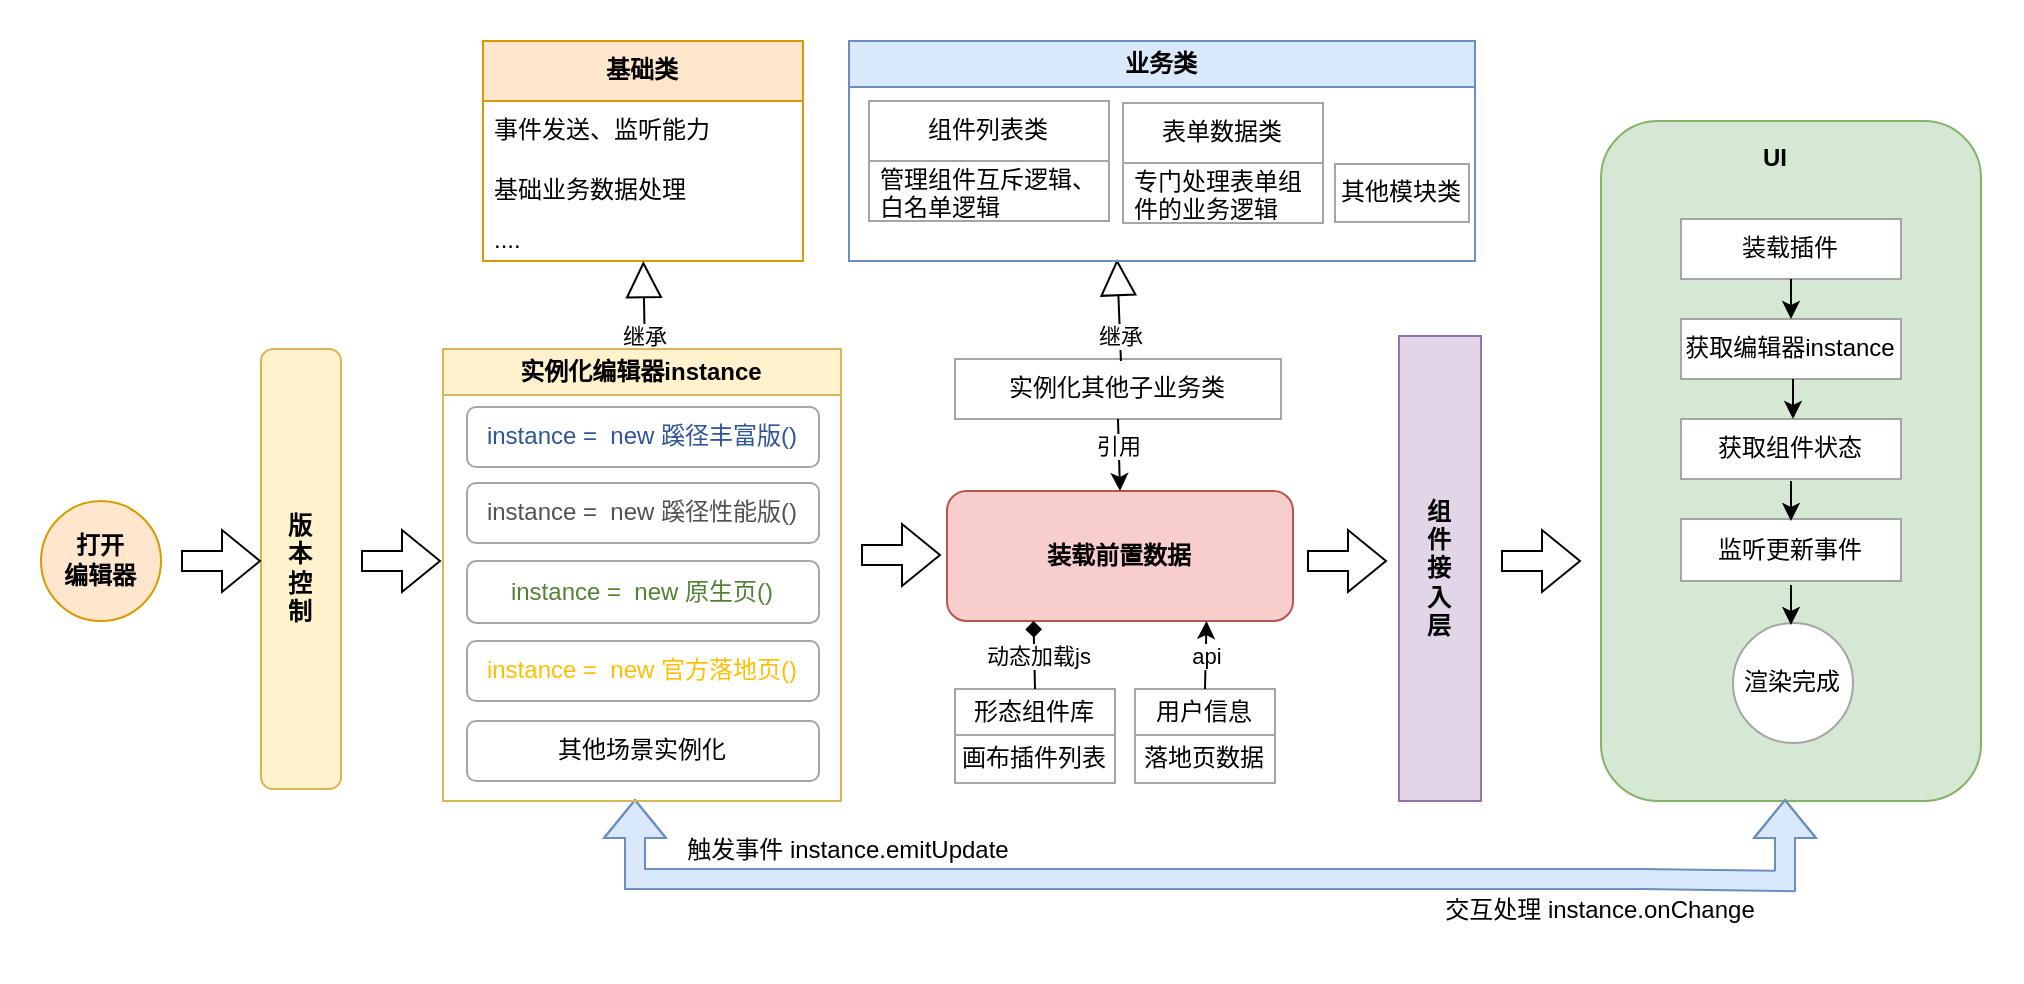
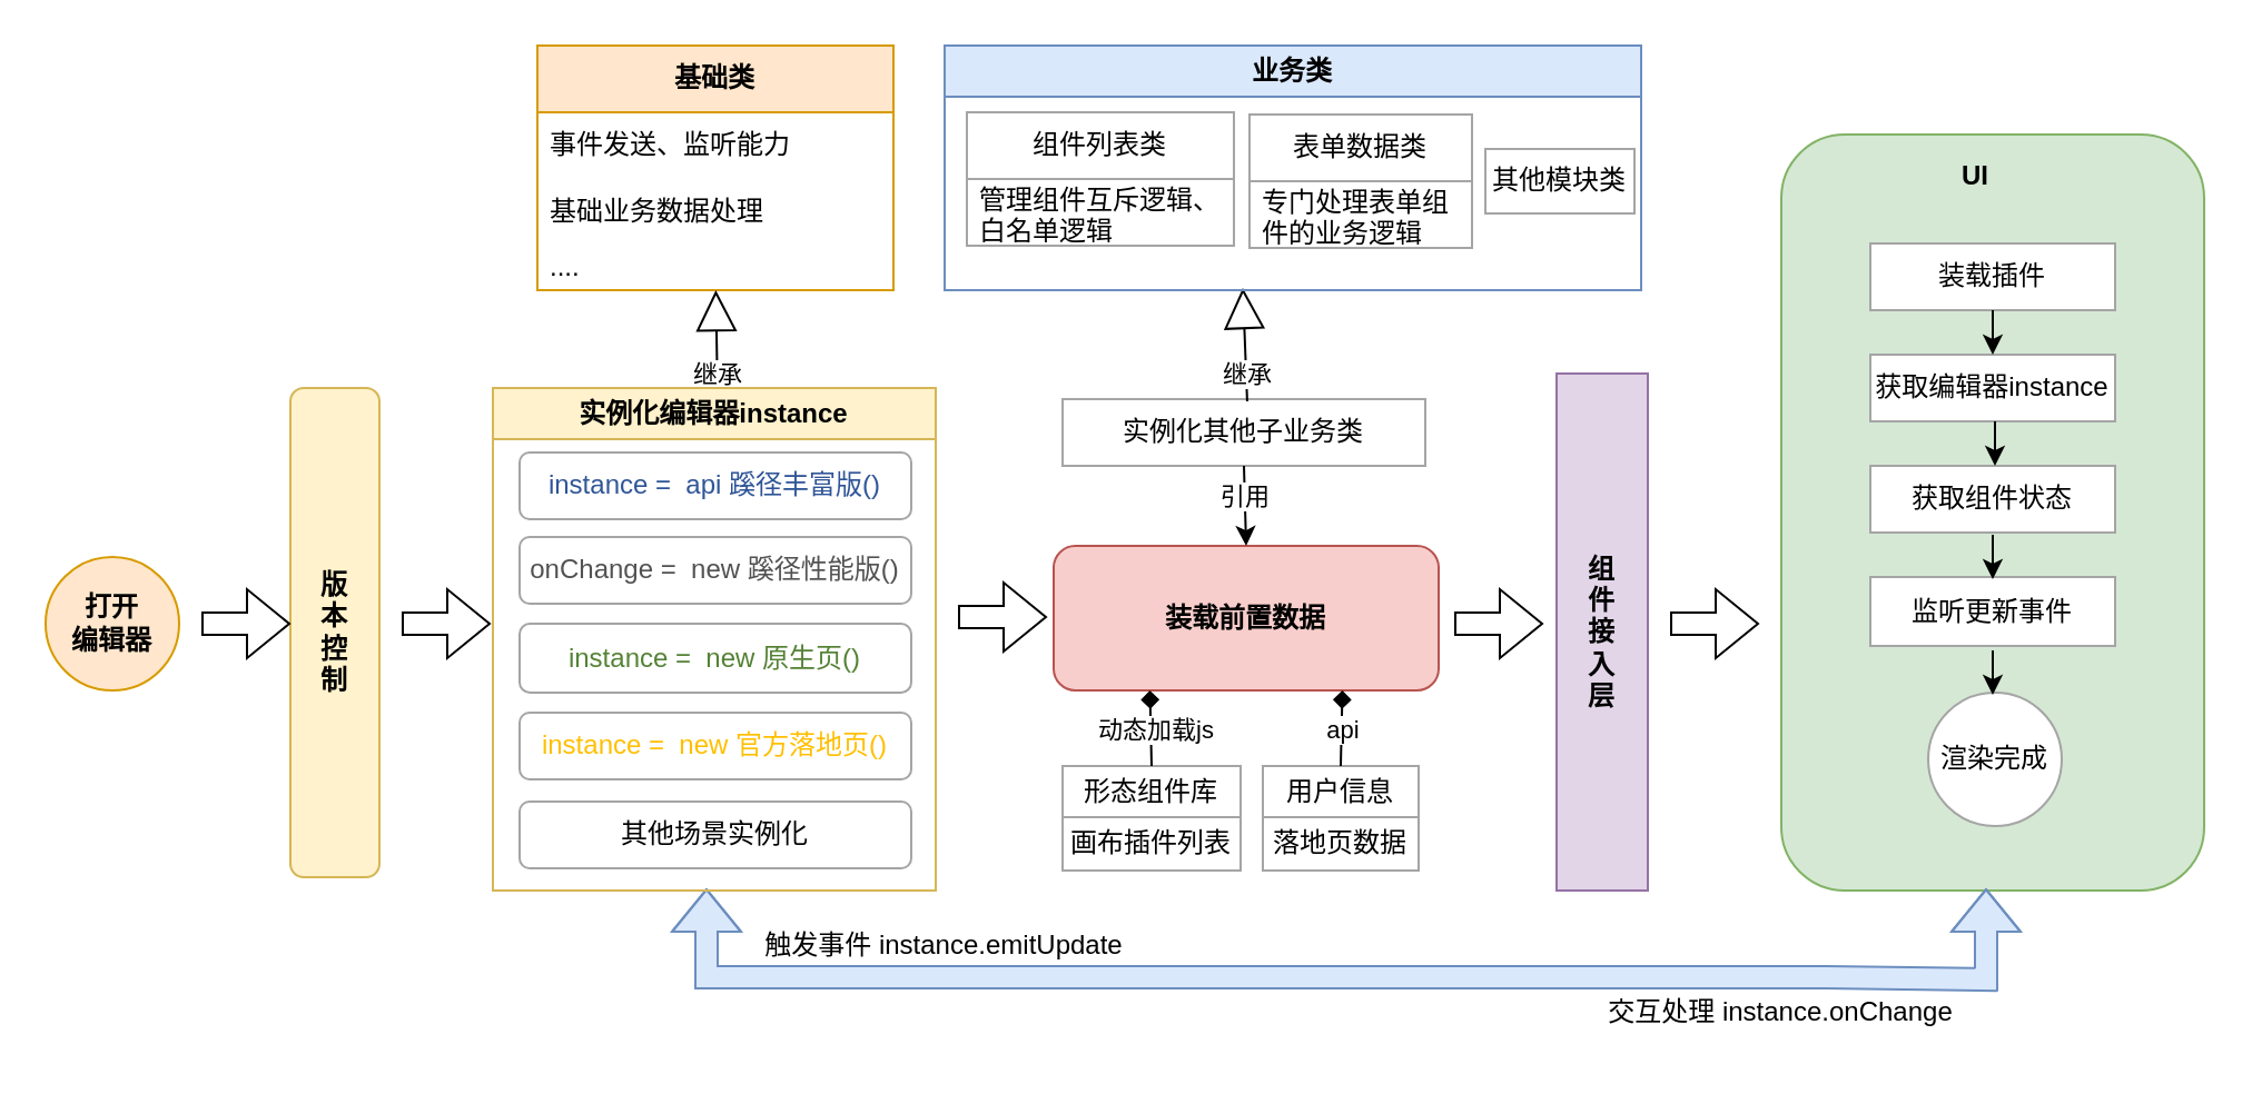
- <mxCell id="45" value="其他模块类" style="rounded=0;whiteSpace=wrap;html=1;strokeColor=#a5a5a5;fontStyle=0" vertex="1" parent="44"><mxGeometry x="243" y="61.5" width="67" height="29" as="geometry" /></mxCell>
+ <mxCell id="45" value="其他模块类" style="rounded=0;whiteSpace=wrap;html=1;strokeColor=#a5a5a5;fontStyle=0" vertex="1" parent="44"><mxGeometry x="243" y="46.5" width="67" height="29" as="geometry" /></mxCell>
- <mxCell id="4" value="instance =&amp;nbsp; new 蹊径丰富版()" style="rounded=1;whiteSpace=wrap;html=1;fontColor=#2f5597;strokeColor=#a5a5a5;fontStyle=0" vertex="1" parent="1"><mxGeometry x="233" y="203" width="176" height="30" as="geometry" /></mxCell>
+ <mxCell id="4" value="instance =&amp;nbsp; api 蹊径丰富版()" style="rounded=1;whiteSpace=wrap;html=1;fontColor=#2f5597;strokeColor=#a5a5a5;fontStyle=0" vertex="1" parent="1"><mxGeometry x="233" y="203" width="176" height="30" as="geometry" /></mxCell>
- <mxCell id="5" value="instance =&amp;nbsp; new 蹊径性能版()" style="rounded=1;whiteSpace=wrap;html=1;fontColor=#525252;strokeColor=#a5a5a5;fontStyle=0" vertex="1" parent="1"><mxGeometry x="233" y="241" width="176" height="30" as="geometry" /></mxCell>
+ <mxCell id="5" value="onChange =&amp;nbsp; new 蹊径性能版()" style="rounded=1;whiteSpace=wrap;html=1;fontColor=#525252;strokeColor=#a5a5a5;fontStyle=0" vertex="1" parent="1"><mxGeometry x="233" y="241" width="176" height="30" as="geometry" /></mxCell>
- <mxCell id="40" value="" style="endArrow=classic;html=1;rounded=0;exitX=0.5;exitY=0;exitDx=0;exitDy=0;entryX=0.75;entryY=1;entryDx=0;entryDy=0;fontStyle=0" edge="1" parent="1" source="16" target="14"><mxGeometry width="50" height="50" relative="1" as="geometry"><mxPoint x="680" y="340" as="sourcePoint" /><mxPoint x="730" y="290" as="targetPoint" /></mxGeometry></mxCell>
+ <mxCell id="40" value="" style="endArrow=diamond;html=1;rounded=0;exitX=0.5;exitY=0;exitDx=0;exitDy=0;entryX=0.75;entryY=1;entryDx=0;entryDy=0;fontStyle=0;" edge="1" parent="1" source="16" target="14"><mxGeometry width="50" height="50" relative="1" as="geometry"><mxPoint x="680" y="340" as="sourcePoint" /><mxPoint x="730" y="290" as="targetPoint" /></mxGeometry></mxCell>
